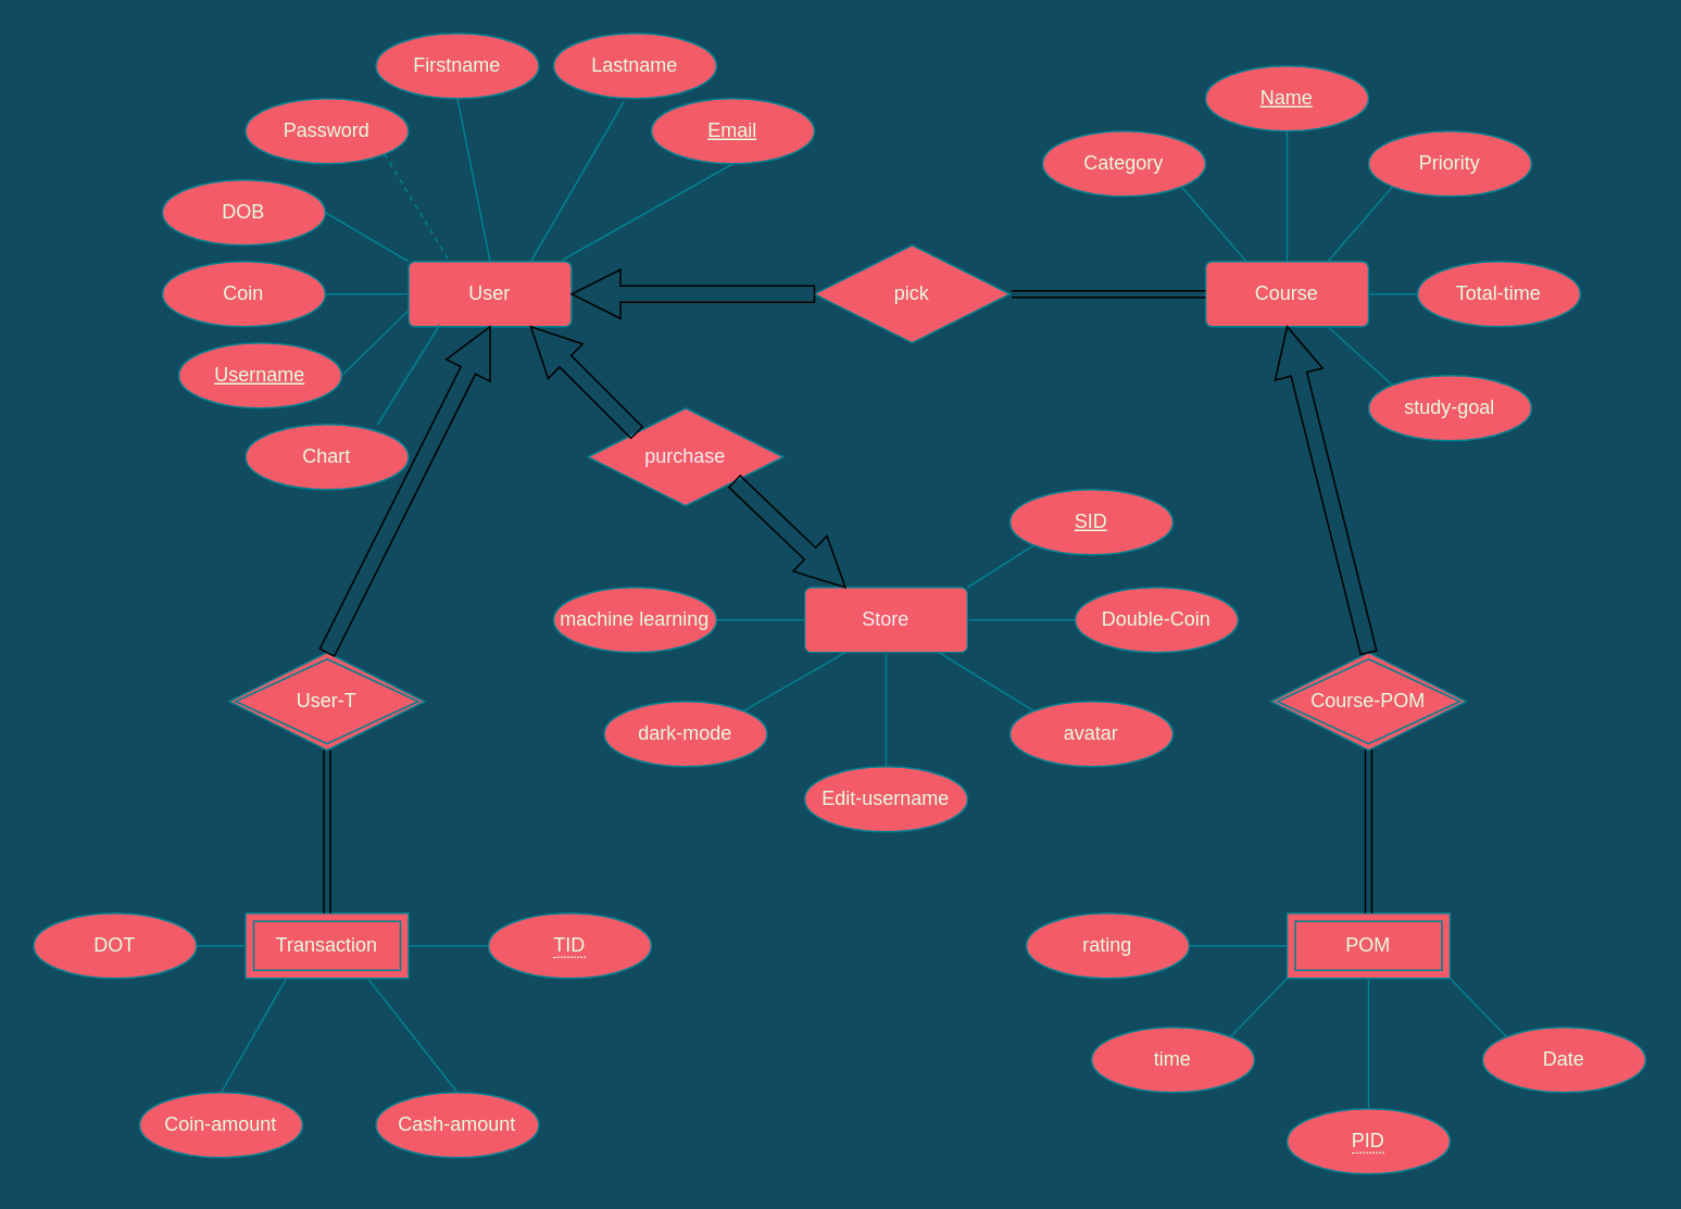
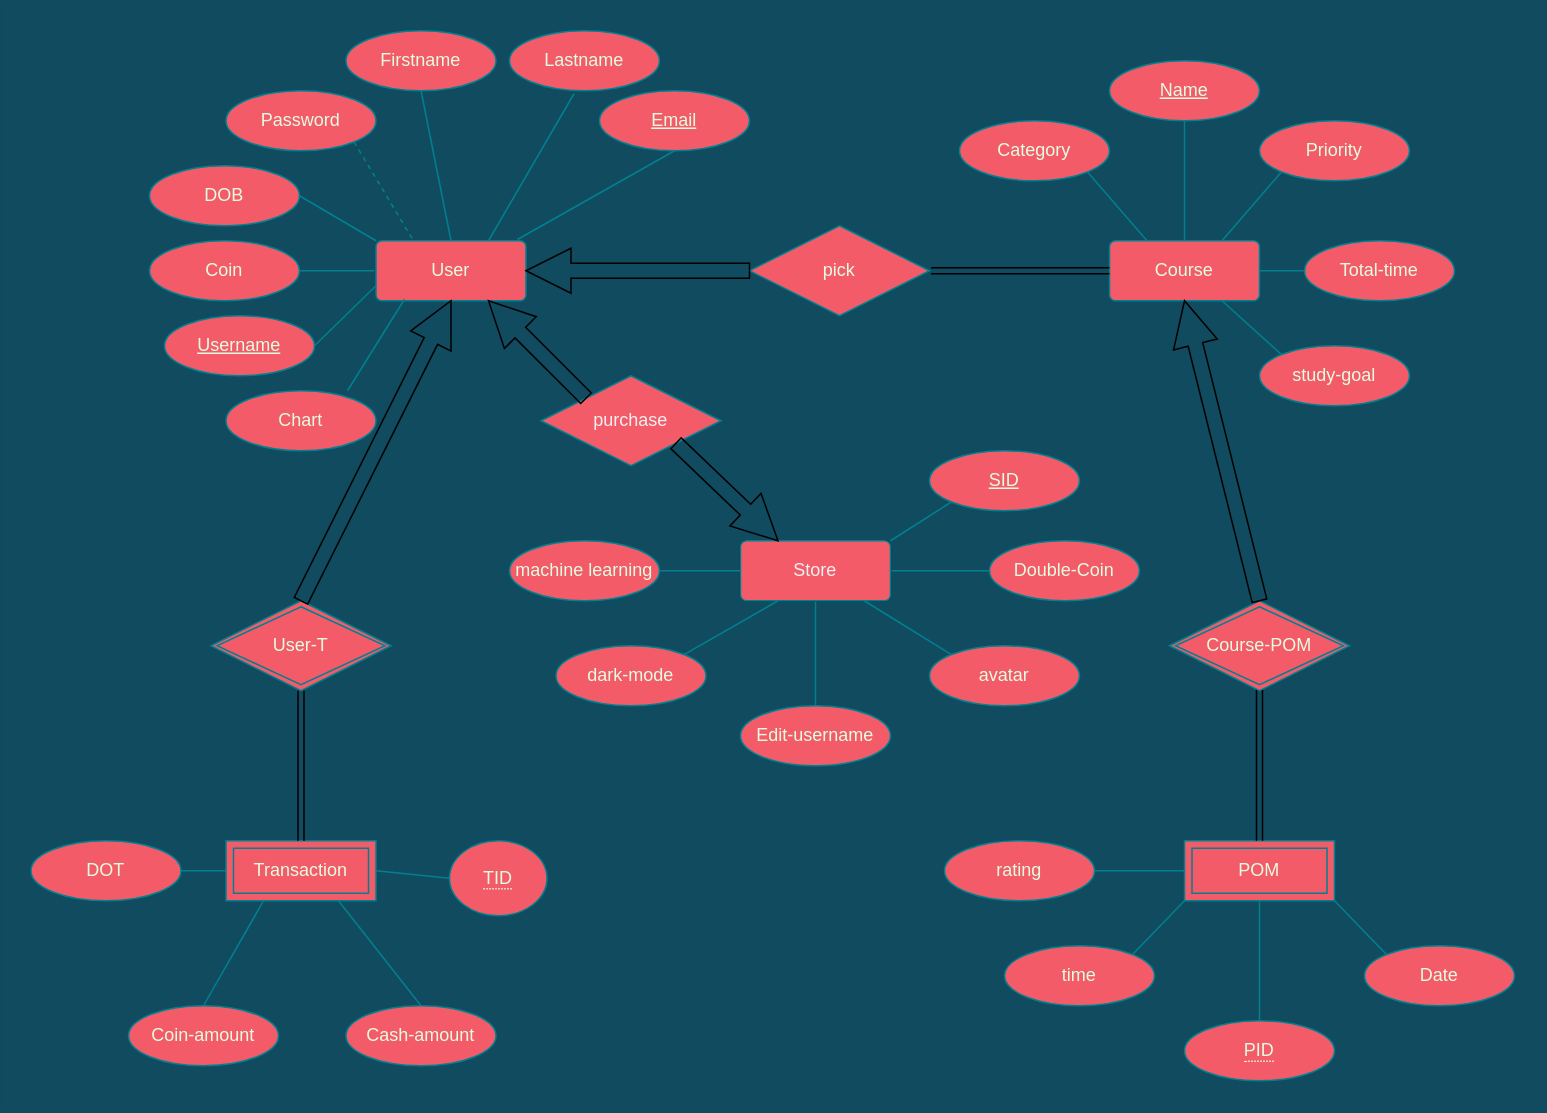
- <mxCell id="37" value="&lt;span style=&quot;border-bottom: 1px dotted&quot;&gt;TID&lt;/span&gt;" style="ellipse;whiteSpace=wrap;html=1;align=center;fillColor=#F45B69;strokeColor=#028090;fontColor=#E4FDE1;" parent="1" vertex="1"><mxGeometry x="299" y="560" width="100" height="40" as="geometry" /></mxCell>
+ <mxCell id="37" value="&lt;span style=&quot;border-bottom: 1px dotted&quot;&gt;TID&lt;/span&gt;" style="ellipse;whiteSpace=wrap;html=1;align=center;fillColor=#F45B69;strokeColor=#028090;fontColor=#E4FDE1;" parent="1" vertex="1"><mxGeometry x="299" y="560" width="65" height="50" as="geometry" /></mxCell>
